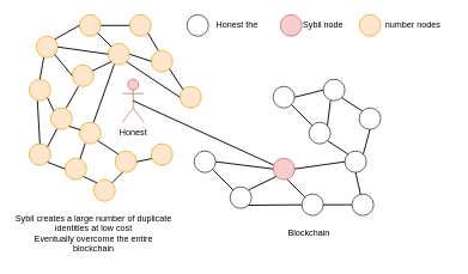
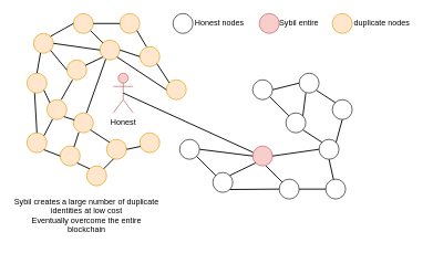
- <mxCell id="29" value="Honest the" style="text;html=1;strokeColor=none;fillColor=none;align=center;verticalAlign=middle;whiteSpace=wrap;rounded=0;" vertex="1" parent="1"><mxGeometry x="280" y="25" width="100" height="20" as="geometry" /></mxCell>
+ <mxCell id="29" value="Honest nodes" style="text;html=1;strokeColor=none;fillColor=none;align=center;verticalAlign=middle;whiteSpace=wrap;rounded=0;" vertex="1" parent="1"><mxGeometry x="280" y="25" width="100" height="20" as="geometry" /></mxCell>
- <mxCell id="46" value="Sybil node" style="text;html=1;strokeColor=none;fillColor=none;align=center;verticalAlign=middle;whiteSpace=wrap;rounded=0;" vertex="1" parent="1"><mxGeometry x="400" y="25" width="100" height="20" as="geometry" /></mxCell>
+ <mxCell id="46" value="Sybil entire" style="text;html=1;strokeColor=none;fillColor=none;align=center;verticalAlign=middle;whiteSpace=wrap;rounded=0;" vertex="1" parent="1"><mxGeometry x="400" y="25" width="100" height="20" as="geometry" /></mxCell>
- <mxCell id="49" value="number nodes" style="text;html=1;strokeColor=none;fillColor=none;align=center;verticalAlign=middle;whiteSpace=wrap;rounded=0;" vertex="1" parent="1"><mxGeometry x="520" y="20" width="110" height="30" as="geometry" /></mxCell>
+ <mxCell id="49" value="duplicate nodes" style="text;html=1;strokeColor=none;fillColor=none;align=center;verticalAlign=middle;whiteSpace=wrap;rounded=0;" vertex="1" parent="1"><mxGeometry x="520" y="20" width="110" height="30" as="geometry" /></mxCell>
- <mxCell id="73" value="Blockchain" style="text;html=1;strokeColor=none;fillColor=none;align=center;verticalAlign=middle;whiteSpace=wrap;rounded=0;" vertex="1" parent="1"><mxGeometry x="400" y="310" width="60" height="30" as="geometry" /></mxCell>
